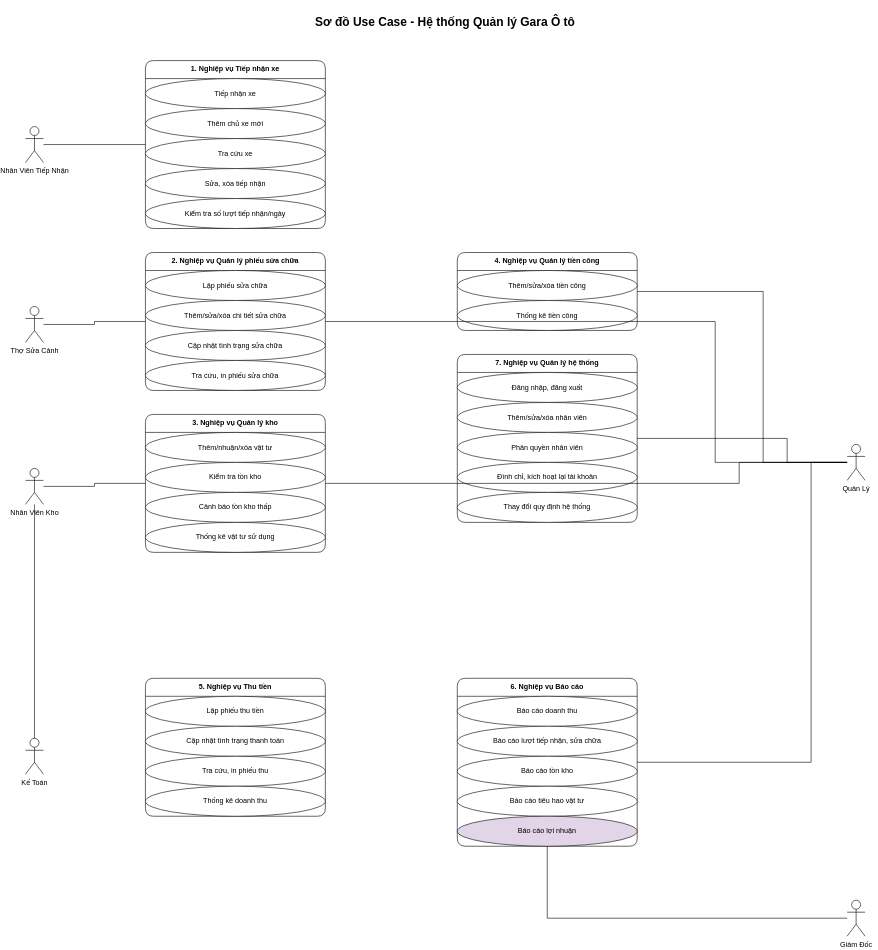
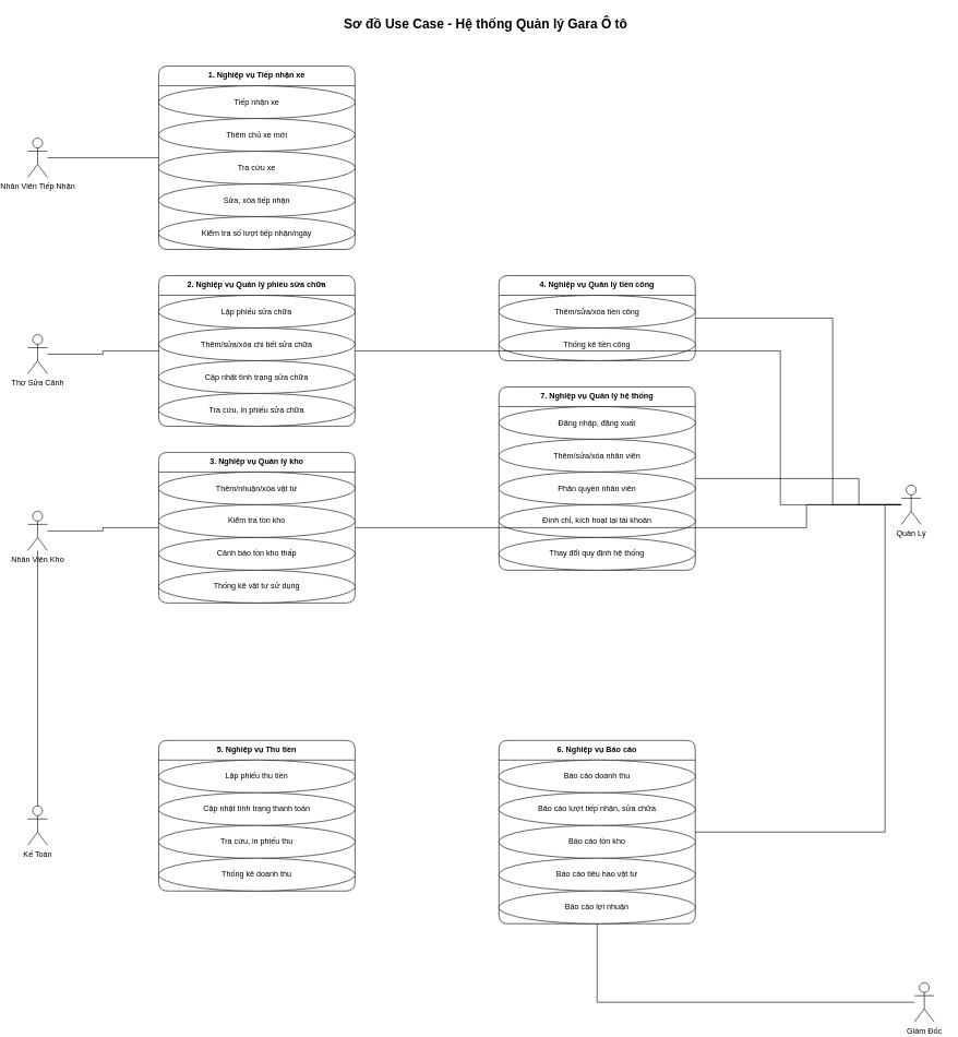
- <mxCell id="6" value="Quản Lý" style="shape=umlActor;verticalLabelPosition=bottom;verticalAlign=top;html=1;outlineConnect=0;" vertex="1" parent="1"><mxGeometry x="1390" y="740" width="30" height="60" as="geometry" /></mxCell>
+ <mxCell id="6" value="Quản Lý" style="shape=umlActor;verticalLabelPosition=bottom;verticalAlign=top;html=1;outlineConnect=0;" vertex="1" parent="1"><mxGeometry x="1355" y="740" width="30" height="60" as="geometry" /></mxCell>
- <mxCell id="43" value="Báo cáo lợi nhuận" style="ellipse;whiteSpace=wrap;html=1;align=center;fillColor=#e1d5e7;" vertex="1" parent="38"><mxGeometry x="0" y="230" width="300" height="50" as="geometry" /></mxCell>
+ <mxCell id="43" value="Báo cáo lợi nhuận" style="ellipse;whiteSpace=wrap;html=1;align=center;" vertex="1" parent="38"><mxGeometry x="0" y="230" width="300" height="50" as="geometry" /></mxCell>
- <mxCell id="7" value="Giám Đốc" style="shape=umlActor;verticalLabelPosition=bottom;verticalAlign=top;html=1;outlineConnect=0;" vertex="1" parent="1"><mxGeometry x="1390" y="1500" width="30" height="60" as="geometry" /></mxCell>
+ <mxCell id="7" value="Giám Đốc" style="shape=umlActor;verticalLabelPosition=bottom;verticalAlign=top;html=1;outlineConnect=0;" vertex="1" parent="1"><mxGeometry x="1375" y="1500" width="30" height="60" as="geometry" /></mxCell>
